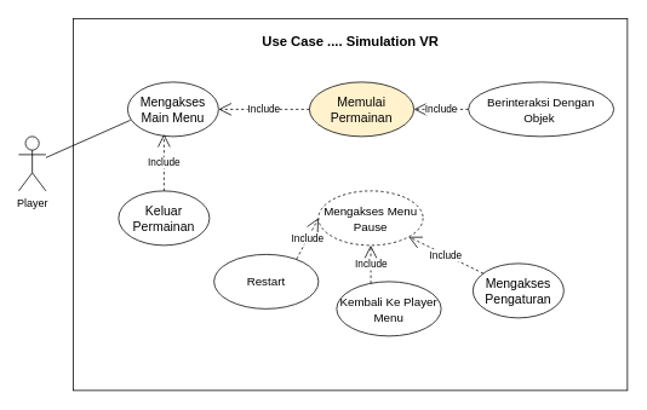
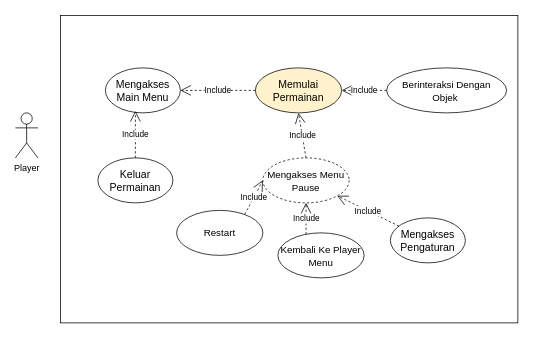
- <mxCell id="3" value="&lt;font style=&quot;font-size: 15px;&quot;&gt;&lt;b&gt;Use Case .... Simulation VR&lt;/b&gt;&lt;/font&gt;" style="text;html=1;strokeColor=none;fillColor=none;align=center;verticalAlign=middle;whiteSpace=wrap;rounded=0;" vertex="1" parent="1"><mxGeometry x="272.5" y="30" width="225" height="30" as="geometry" /></mxCell>
- <mxCell id="12" value="" style="endArrow=none;html=1;rounded=0;entryX=0.03;entryY=0.7;entryDx=0;entryDy=0;entryPerimeter=0;" edge="1" parent="1" source="4" target="5"><mxGeometry width="50" height="50" relative="1" as="geometry"><mxPoint x="340" y="240" as="sourcePoint" /><mxPoint x="390" y="190" as="targetPoint" /></mxGeometry></mxCell>
+ <mxCell id="15" value="Include" style="endArrow=open;endSize=12;dashed=1;html=1;rounded=0;exitX=0.5;exitY=0;exitDx=0;exitDy=0;entryX=0.5;entryY=1;entryDx=0;entryDy=0;" edge="1" parent="1" source="9" target="6"><mxGeometry width="160" relative="1" as="geometry"><mxPoint x="309" y="219" as="sourcePoint" /><mxPoint x="251" y="174" as="targetPoint" /></mxGeometry></mxCell>
